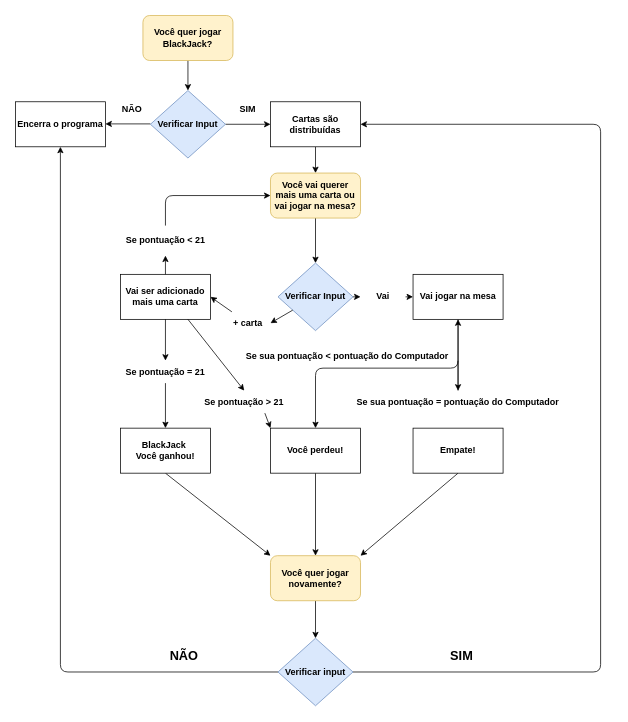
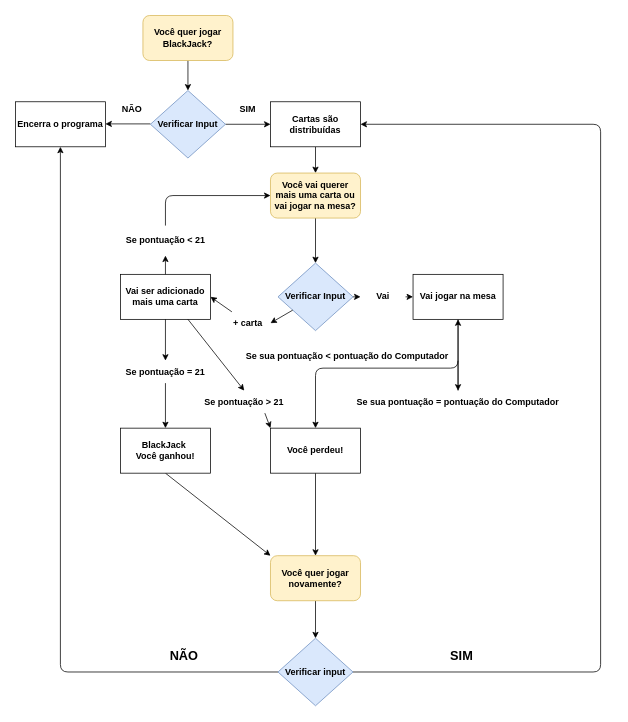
- <mxCell id="28" value="&lt;b&gt;Empate!&lt;/b&gt;" style="rounded=0;whiteSpace=wrap;html=1;" vertex="1" parent="1"><mxGeometry x="550" y="570" width="120" height="60" as="geometry" /></mxCell>
- <mxCell id="27" style="edgeStyle=none;html=1;exitX=0.5;exitY=1;exitDx=0;exitDy=0;entryX=1;entryY=0;entryDx=0;entryDy=0;" edge="1" parent="1" source="28" target="44"><mxGeometry relative="1" as="geometry" /></mxCell>
